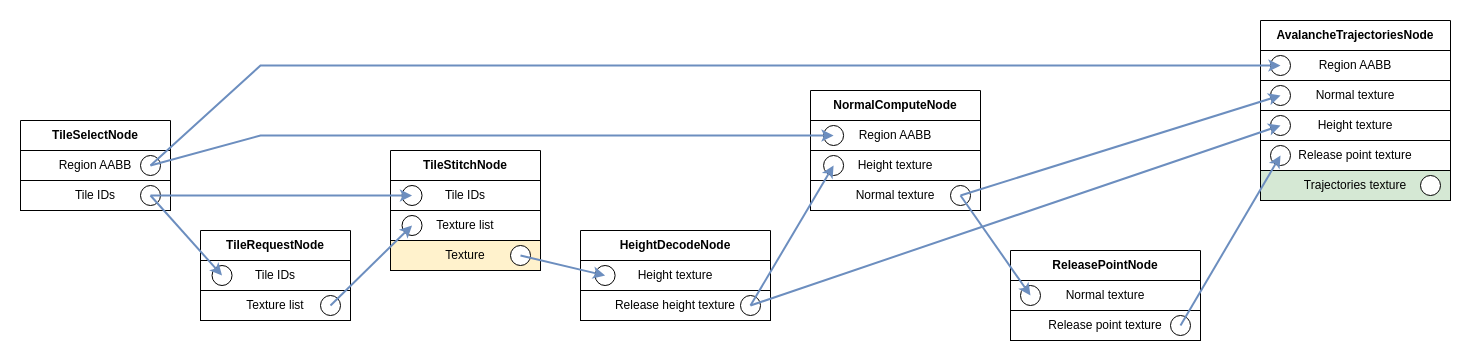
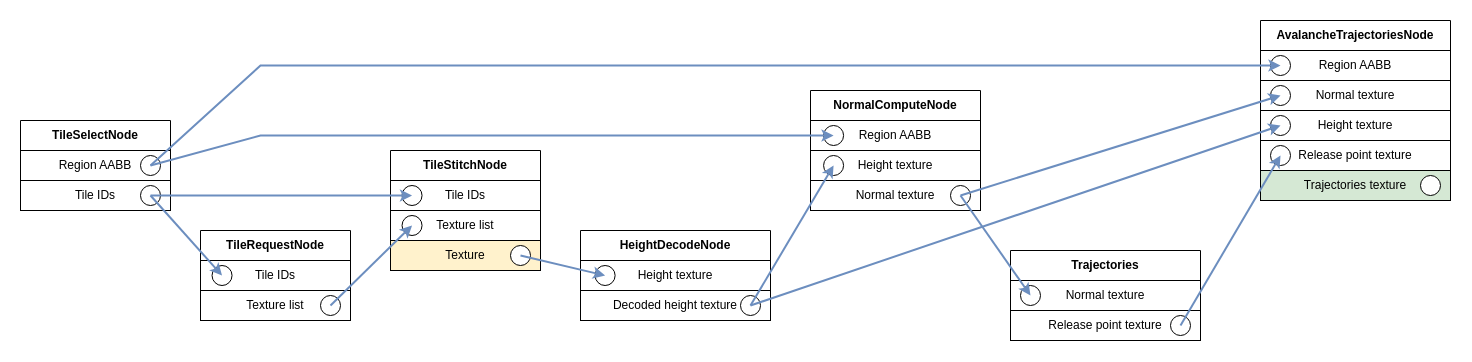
- <mxCell id="54" value="&lt;b&gt;ReleasePointNode&lt;/b&gt;" style="swimlane;fontStyle=0;childLayout=stackLayout;horizontal=1;startSize=30;horizontalStack=0;resizeParent=1;resizeParentMax=0;resizeLast=0;collapsible=1;marginBottom=0;whiteSpace=wrap;html=1;points=[];" vertex="1" parent="1"><mxGeometry x="1010" y="250" width="190" height="90" as="geometry" /></mxCell>
+ <mxCell id="54" value="&lt;b&gt;Trajectories&lt;/b&gt;" style="swimlane;fontStyle=0;childLayout=stackLayout;horizontal=1;startSize=30;horizontalStack=0;resizeParent=1;resizeParentMax=0;resizeLast=0;collapsible=1;marginBottom=0;whiteSpace=wrap;html=1;points=[];" vertex="1" parent="1"><mxGeometry x="1010" y="250" width="190" height="90" as="geometry" /></mxCell>
- <mxCell id="38" value="Release height texture" style="rounded=0;whiteSpace=wrap;html=1;points=[];" vertex="1" parent="37"><mxGeometry width="190" height="30" as="geometry" /></mxCell>
+ <mxCell id="38" value="Decoded height texture" style="rounded=0;whiteSpace=wrap;html=1;points=[];" vertex="1" parent="37"><mxGeometry width="190" height="30" as="geometry" /></mxCell>
